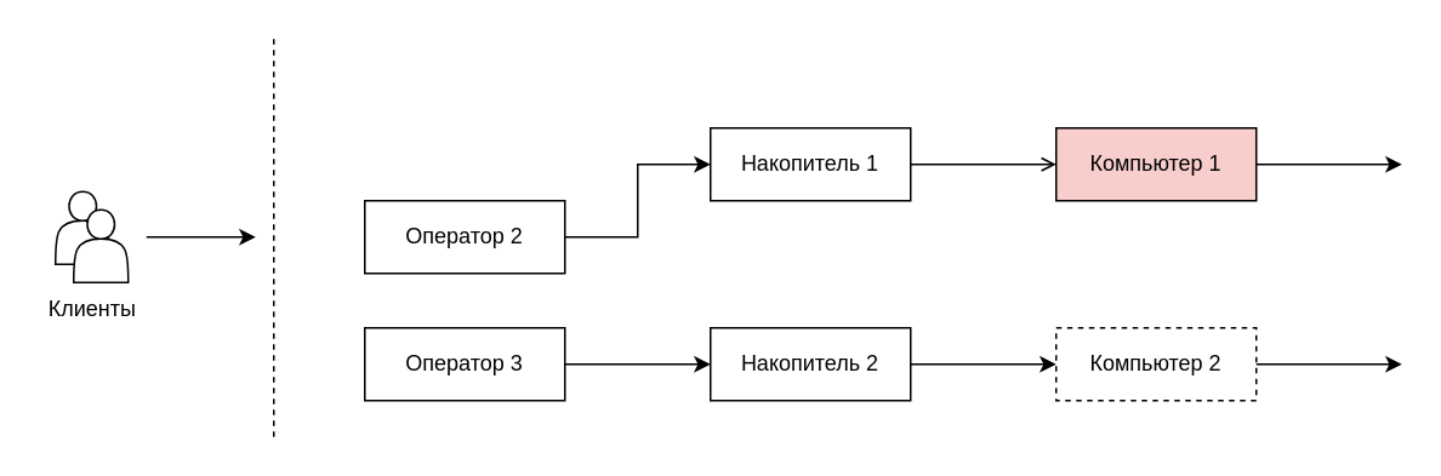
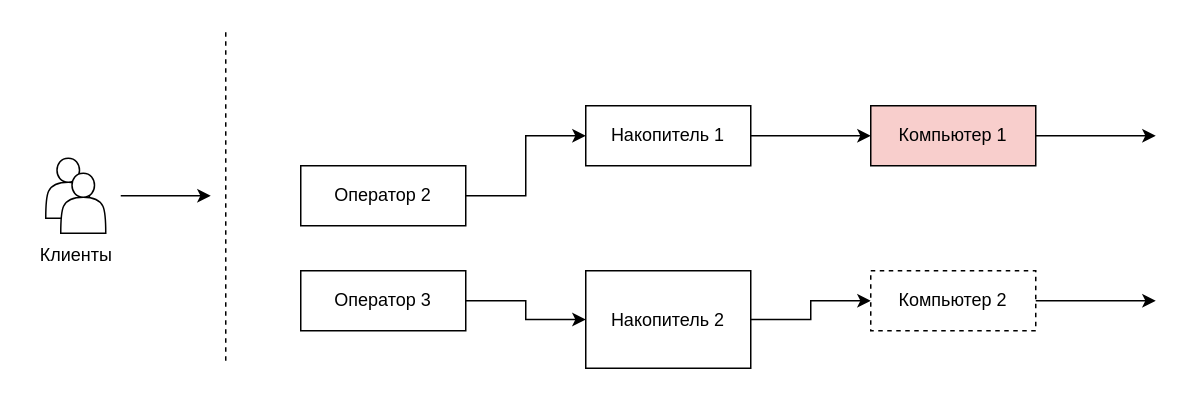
- <mxCell id="7" style="edgeStyle=orthogonalEdgeStyle;rounded=0;orthogonalLoop=1;jettySize=auto;html=1;entryX=0;entryY=0.5;entryDx=0;entryDy=0;endArrow=open;" parent="1" source="8" target="11" edge="1"><mxGeometry relative="1" as="geometry" /></mxCell>
+ <mxCell id="7" style="edgeStyle=orthogonalEdgeStyle;rounded=0;orthogonalLoop=1;jettySize=auto;html=1;entryX=0;entryY=0.5;entryDx=0;entryDy=0;" parent="1" source="8" target="11" edge="1"><mxGeometry relative="1" as="geometry" /></mxCell>
- <mxCell id="10" value="Накопитель 2" style="rounded=0;whiteSpace=wrap;html=1;" parent="1" vertex="1"><mxGeometry x="390" y="180" width="110" height="40" as="geometry" /></mxCell>
+ <mxCell id="10" value="Накопитель 2" style="rounded=0;whiteSpace=wrap;html=1;" parent="1" vertex="1"><mxGeometry x="390" y="180" width="110" height="65" as="geometry" /></mxCell>
